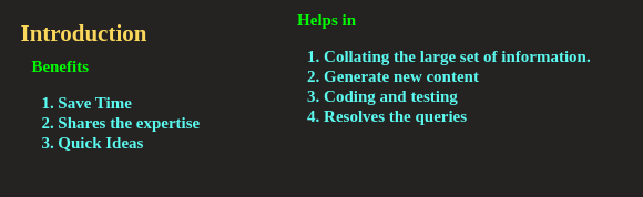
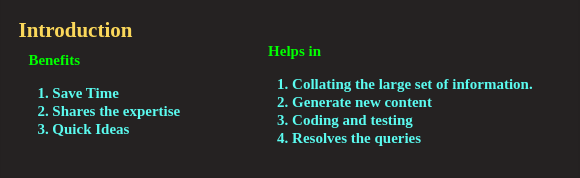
- <mxCell id="4" value="&lt;font color=&quot;#00ff00&quot;&gt;Helps in&lt;/font&gt;&lt;font color=&quot;#c2bd24&quot;&gt;&amp;nbsp;&lt;/font&gt;&lt;br&gt;&lt;ol&gt;&lt;li&gt;Collating the large set of information.&lt;/li&gt;&lt;li&gt;Generate new content&lt;/li&gt;&lt;li&gt;Coding and testing&lt;/li&gt;&lt;li&gt;Resolves the queries&lt;/li&gt;&lt;/ol&gt;" style="text;html=1;align=left;verticalAlign=middle;resizable=0;points=[];autosize=1;strokeColor=none;fillColor=none;fontSize=25;fontFamily=Architects Daughter;fontColor=#5bfbf0;fontStyle=1;fontSource=https%3A%2F%2Ffonts.googleapis.com%2Fcss%3Ffamily%3DArchitects%2BDaughter;" vertex="1" parent="1"><mxGeometry x="445" y="10" width="500" height="210" as="geometry" /></mxCell>
+ <mxCell id="4" value="&lt;font color=&quot;#00ff00&quot;&gt;Helps in&lt;/font&gt;&lt;font color=&quot;#c2bd24&quot;&gt;&amp;nbsp;&lt;/font&gt;&lt;br&gt;&lt;ol&gt;&lt;li&gt;Collating the large set of information.&lt;/li&gt;&lt;li&gt;Generate new content&lt;/li&gt;&lt;li&gt;Coding and testing&lt;/li&gt;&lt;li&gt;Resolves the queries&lt;/li&gt;&lt;/ol&gt;" style="text;html=1;align=left;verticalAlign=middle;resizable=0;points=[];autosize=1;strokeColor=none;fillColor=none;fontSize=25;fontFamily=Architects Daughter;fontColor=#5bfbf0;fontStyle=1;fontSource=https%3A%2F%2Ffonts.googleapis.com%2Fcss%3Ffamily%3DArchitects%2BDaughter;" vertex="1" parent="1"><mxGeometry x="445" y="65" width="500" height="210" as="geometry" /></mxCell>
